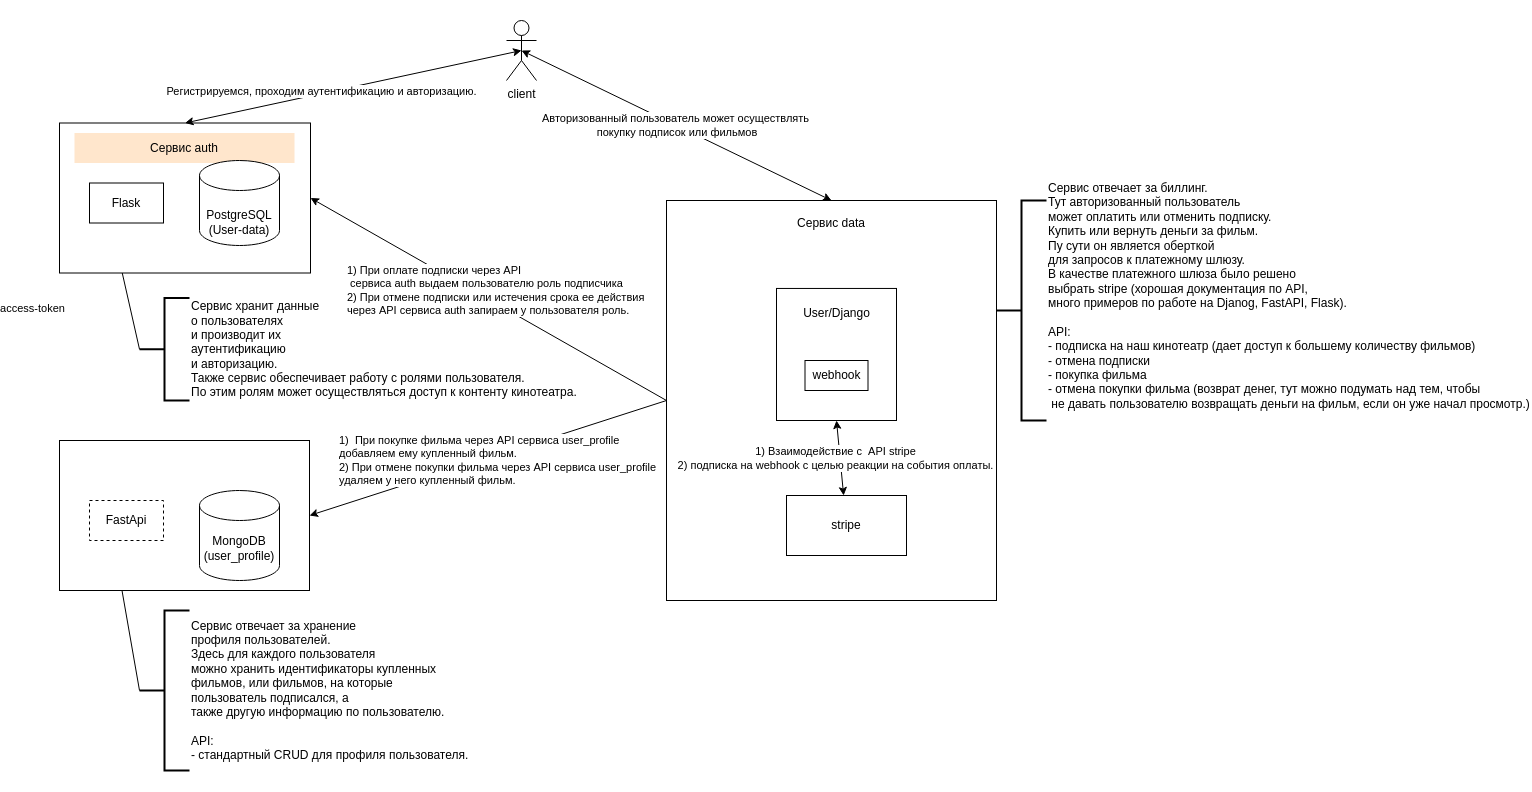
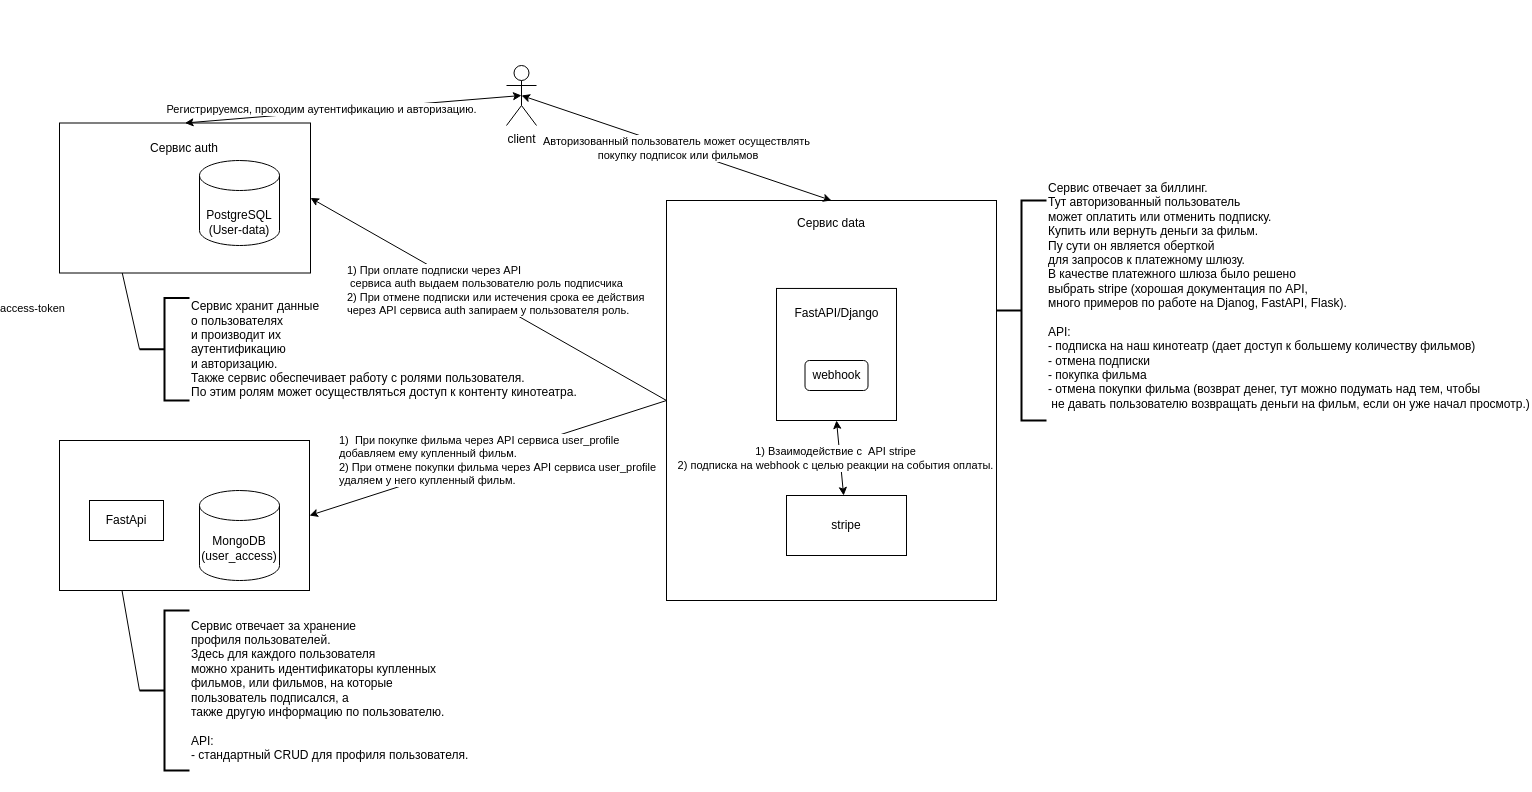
- <mxCell id="2" value="client" style="shape=umlActor;verticalLabelPosition=bottom;verticalAlign=top;html=1;outlineConnect=0;" vertex="1" parent="1"><mxGeometry x="495" y="20" width="30" height="60" as="geometry" /></mxCell>
+ <mxCell id="2" value="client" style="shape=umlActor;verticalLabelPosition=bottom;verticalAlign=top;html=1;outlineConnect=0;" vertex="1" parent="1"><mxGeometry x="495" y="65" width="30" height="60" as="geometry" /></mxCell>
- <mxCell id="5" value="Сервис auth" style="rounded=0;whiteSpace=wrap;html=1;strokeColor=none;fillColor=#ffe6cc;" vertex="1" parent="1"><mxGeometry x="63" y="132.5" width="220" height="30" as="geometry" /></mxCell>
+ <mxCell id="5" value="Сервис auth" style="rounded=0;whiteSpace=wrap;html=1;strokeColor=none;" vertex="1" parent="1"><mxGeometry x="63" y="132.5" width="220" height="30" as="geometry" /></mxCell>
- <mxCell id="7" value="Flask" style="rounded=0;whiteSpace=wrap;html=1;" vertex="1" parent="1"><mxGeometry x="78" y="182.5" width="74" height="40" as="geometry" /></mxCell>
- <mxCell id="26" value="User/Django" style="rounded=0;whiteSpace=wrap;html=1;strokeColor=none;" vertex="1" parent="1"><mxGeometry x="793.5" y="297.5" width="63" height="30" as="geometry" /></mxCell>
+ <mxCell id="26" value="FastAPI/Django" style="rounded=0;whiteSpace=wrap;html=1;strokeColor=none;" vertex="1" parent="1"><mxGeometry x="793.5" y="297.5" width="63" height="30" as="geometry" /></mxCell>
- <mxCell id="27" value="webhook" style="rounded=0;whiteSpace=wrap;html=1;strokeColor=default;" vertex="1" parent="1"><mxGeometry x="793.5" y="360" width="63" height="30" as="geometry" /></mxCell>
+ <mxCell id="27" value="webhook" style="whiteSpace=wrap;html=1;strokeColor=default;rounded=1;" vertex="1" parent="1"><mxGeometry x="793.5" y="360" width="63" height="30" as="geometry" /></mxCell>
- <mxCell id="12" value="FastApi" style="rounded=0;whiteSpace=wrap;html=1;dashed=1;" vertex="1" parent="1"><mxGeometry x="78" y="500" width="74" height="40" as="geometry" /></mxCell>
+ <mxCell id="12" value="FastApi" style="rounded=0;whiteSpace=wrap;html=1;" vertex="1" parent="1"><mxGeometry x="78" y="500" width="74" height="40" as="geometry" /></mxCell>
- <mxCell id="11" value="MongoDB&lt;br&gt;(user_profile)" style="shape=cylinder3;whiteSpace=wrap;html=1;boundedLbl=1;backgroundOutline=1;size=15;" vertex="1" parent="1"><mxGeometry x="188" y="490" width="80" height="90" as="geometry" /></mxCell>
+ <mxCell id="11" value="MongoDB&lt;br&gt;(user_access)" style="shape=cylinder3;whiteSpace=wrap;html=1;boundedLbl=1;backgroundOutline=1;size=15;" vertex="1" parent="1"><mxGeometry x="188" y="490" width="80" height="90" as="geometry" /></mxCell>
